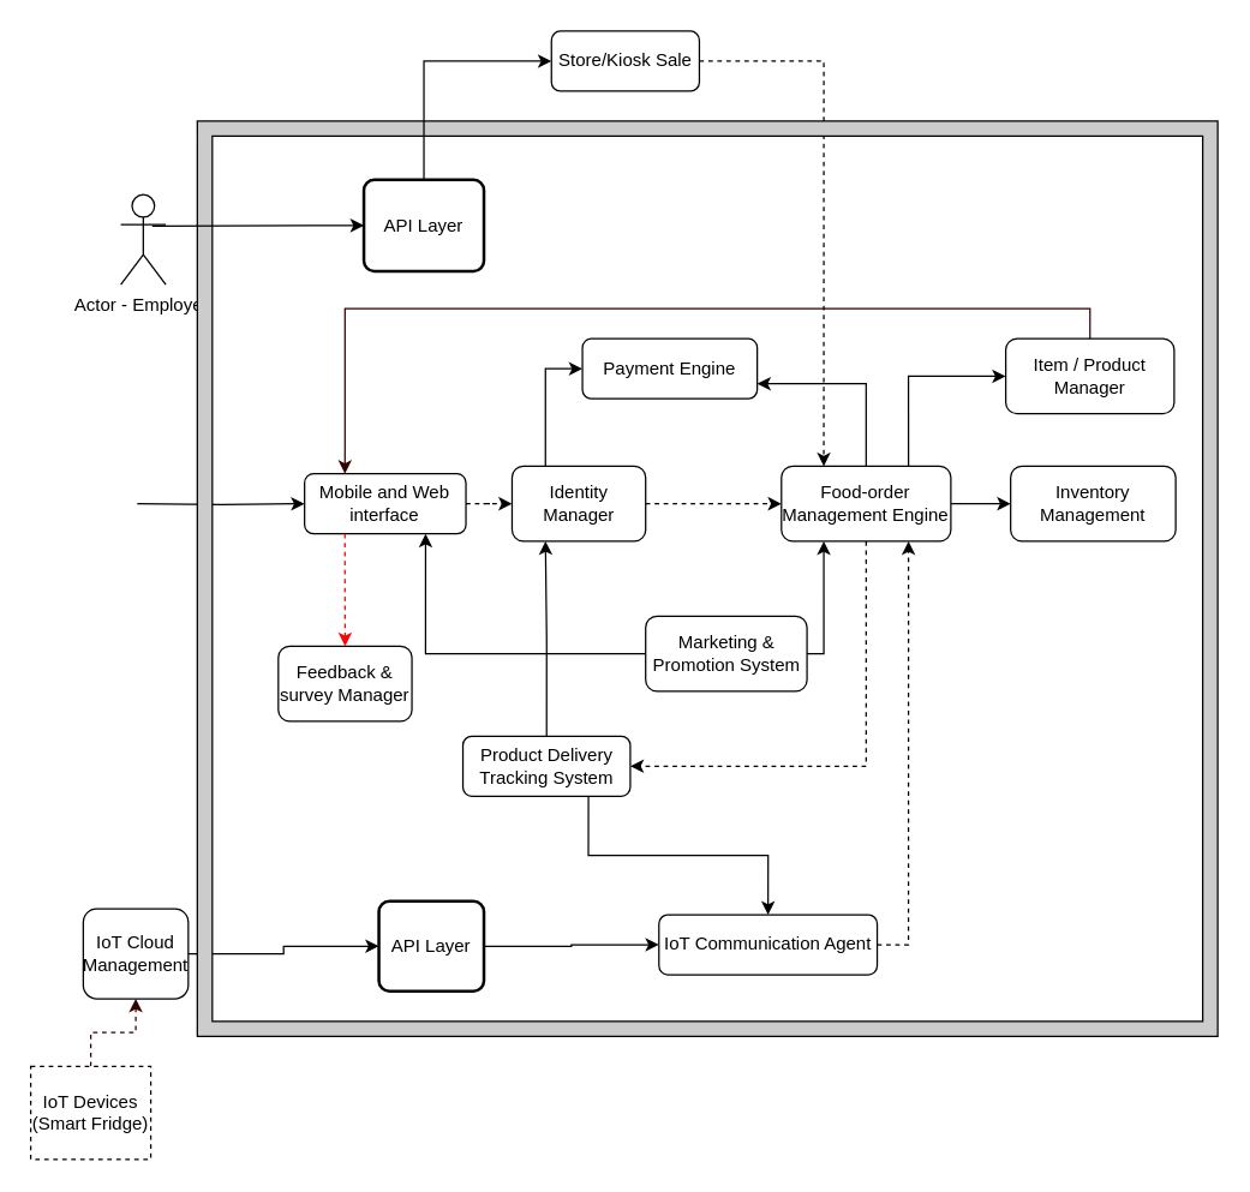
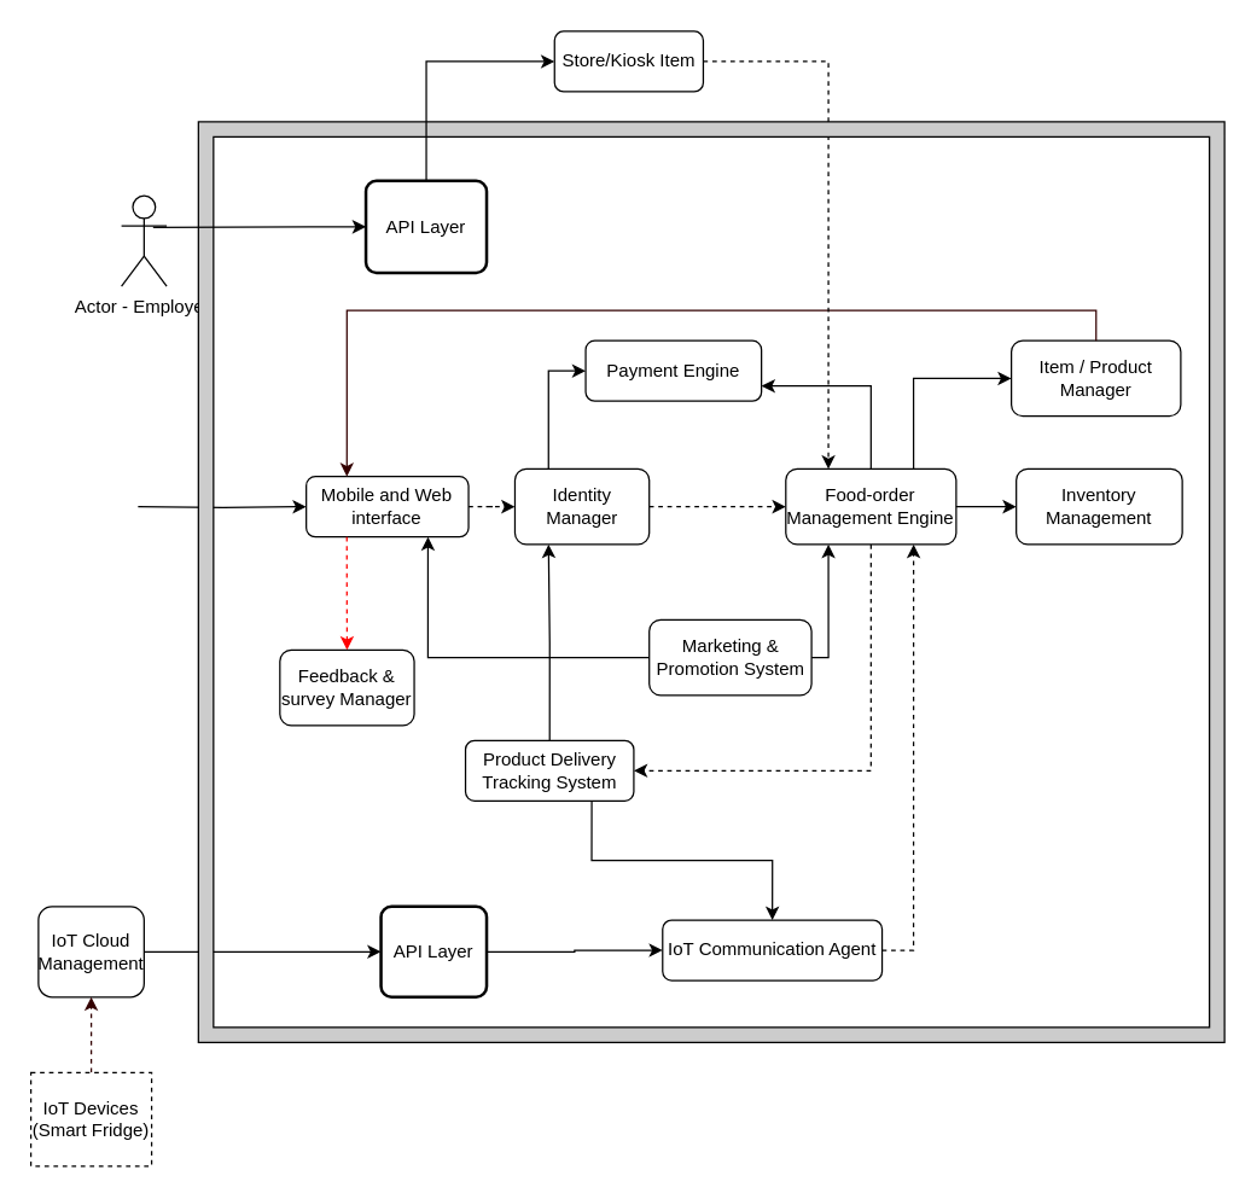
- <mxCell id="10" value="&lt;p&gt;&lt;span&gt;Store/Kiosk Sale&lt;/span&gt;&lt;/p&gt;" style="rounded=1;whiteSpace=wrap;html=1;" parent="1" vertex="1"><mxGeometry x="366.996" y="20" width="98.566" height="40" as="geometry" /></mxCell>
+ <mxCell id="10" value="&lt;p&gt;&lt;span&gt;Store/Kiosk Item&lt;/span&gt;&lt;/p&gt;" style="rounded=1;whiteSpace=wrap;html=1;" parent="1" vertex="1"><mxGeometry x="366.996" y="20" width="98.566" height="40" as="geometry" /></mxCell>
- <mxCell id="20" value="&lt;p&gt;&lt;span&gt;IoT Cloud Management&lt;/span&gt;&lt;/p&gt;" style="rounded=1;whiteSpace=wrap;html=1;" parent="1" vertex="1"><mxGeometry x="55" y="605" width="70" height="60" as="geometry" /></mxCell>
+ <mxCell id="20" value="&lt;p&gt;&lt;span&gt;IoT Cloud Management&lt;/span&gt;&lt;/p&gt;" style="rounded=1;whiteSpace=wrap;html=1;" parent="1" vertex="1"><mxGeometry x="25" y="600" width="70" height="60" as="geometry" /></mxCell>
